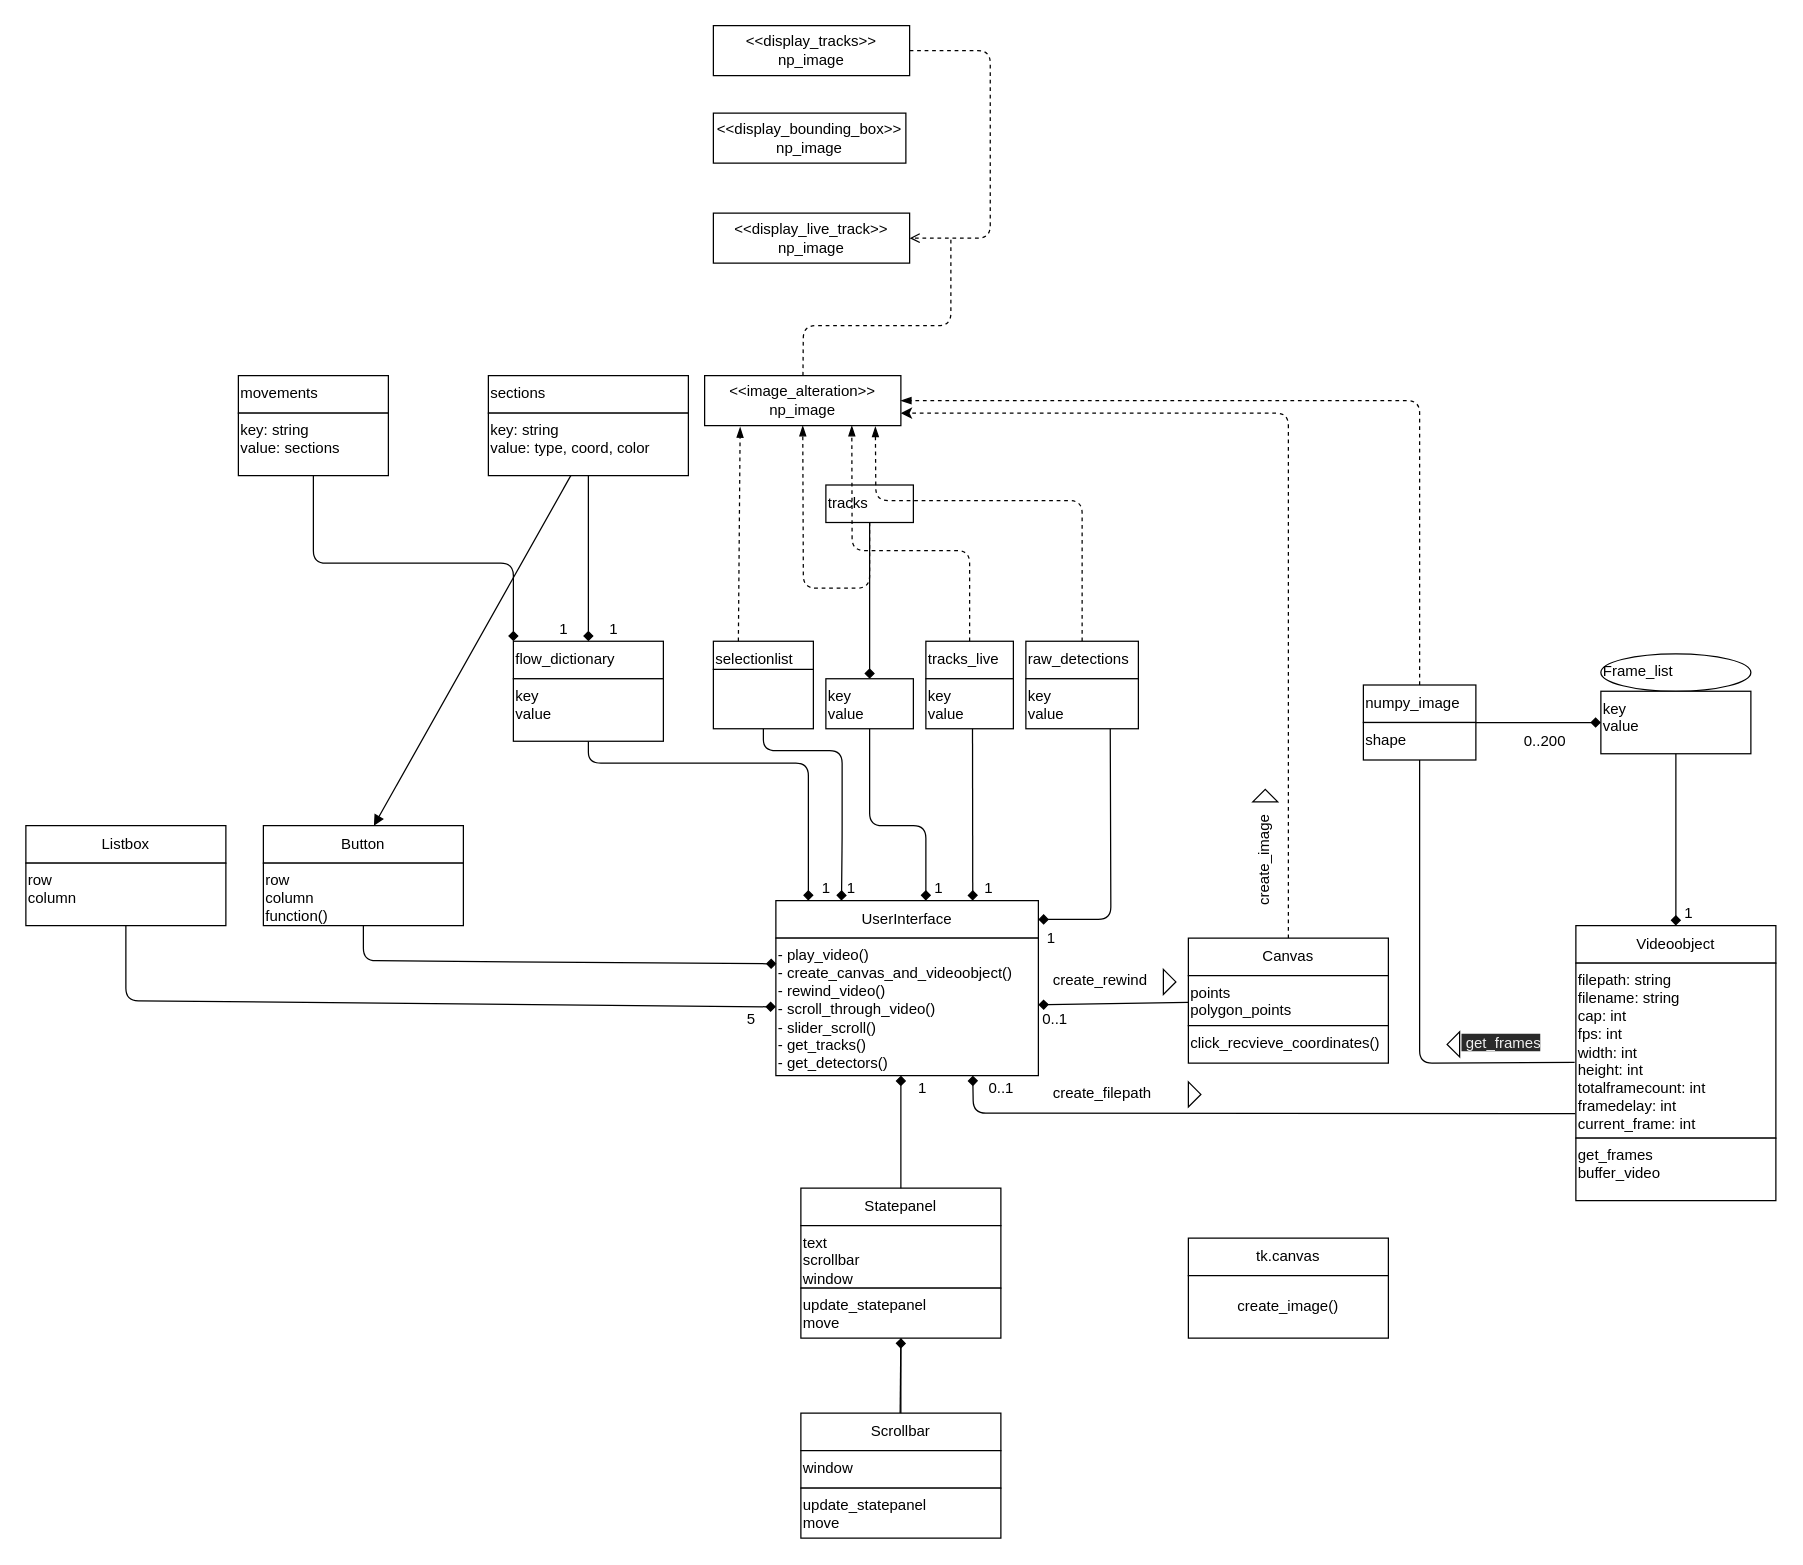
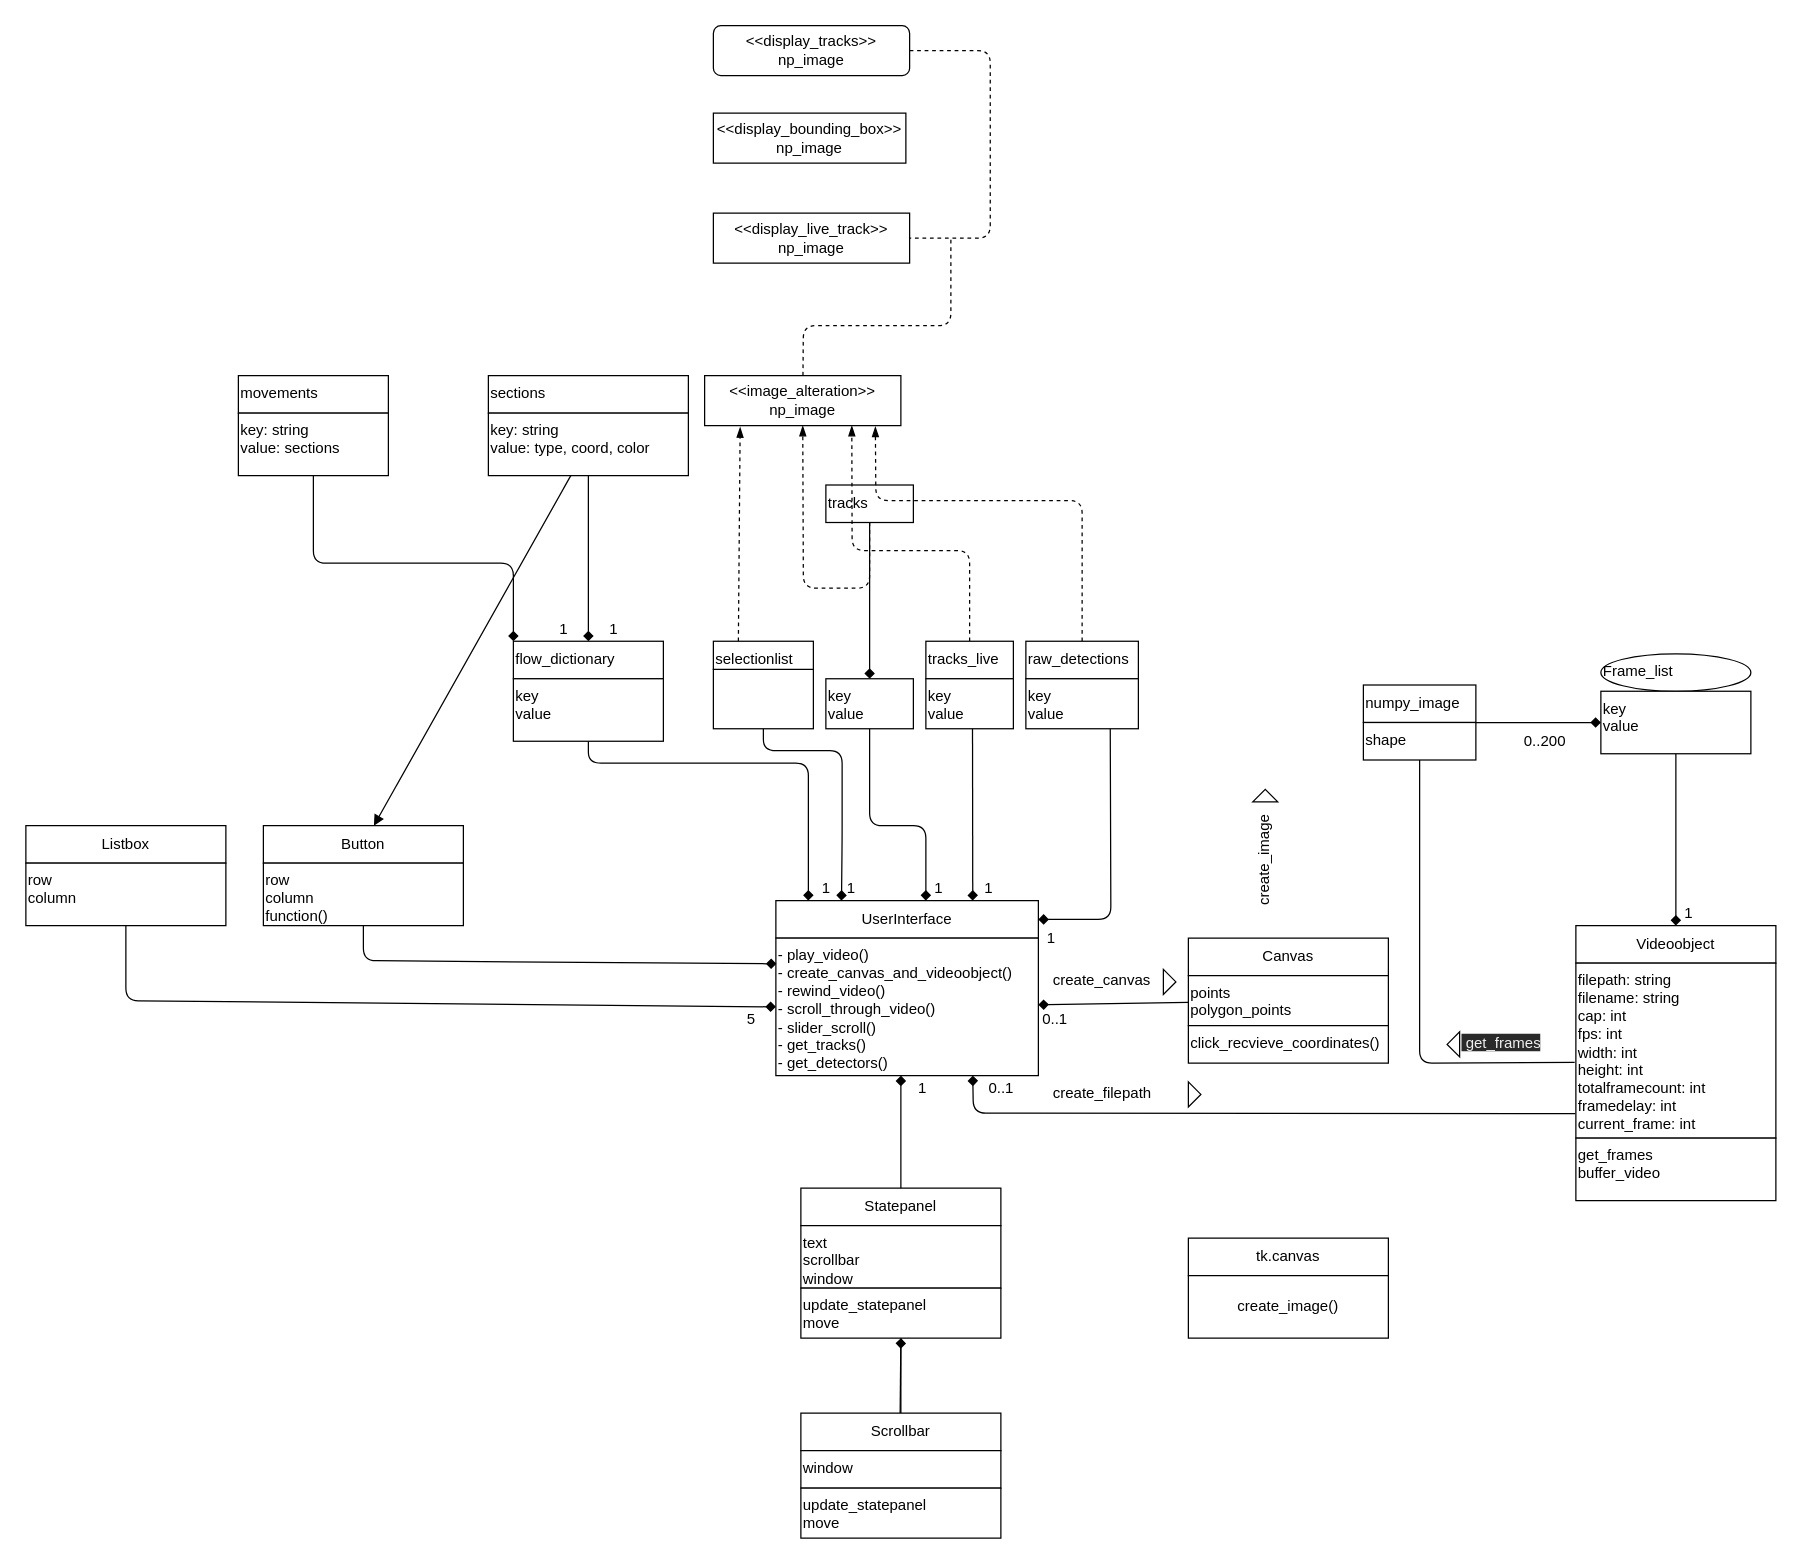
- <mxCell id="4" value="&amp;lt;&amp;lt;display_tracks&amp;gt;&amp;gt;&lt;br&gt;np_image" style="whiteSpace=wrap;html=1;" parent="1" vertex="1"><mxGeometry x="570" y="20" width="157" height="40" as="geometry" /></mxCell>
+ <mxCell id="4" value="&amp;lt;&amp;lt;display_tracks&amp;gt;&amp;gt;&lt;br&gt;np_image" style="whiteSpace=wrap;html=1;rounded=1;" parent="1" vertex="1"><mxGeometry x="570" y="20" width="157" height="40" as="geometry" /></mxCell>
- <mxCell id="8" value="" style="edgeStyle=segmentEdgeStyle;endArrow=open;html=1;dashed=1;exitX=1;exitY=0.5;exitDx=0;exitDy=0;entryX=1;entryY=0.5;entryDx=0;entryDy=0;endFill=0;" parent="7" source="4" target="6" edge="1"><mxGeometry width="50" height="50" relative="1" as="geometry"><mxPoint x="90" y="70" as="sourcePoint" /><mxPoint x="-20" y="160" as="targetPoint" /><Array as="points"><mxPoint /><mxPoint y="150" /></Array></mxGeometry></mxCell>
+ <mxCell id="8" value="" style="edgeStyle=segmentEdgeStyle;endArrow=none;html=1;dashed=1;exitX=1;exitY=0.5;exitDx=0;exitDy=0;entryX=1;entryY=0.5;entryDx=0;entryDy=0;endFill=0;" parent="7" source="4" target="6" edge="1"><mxGeometry width="50" height="50" relative="1" as="geometry"><mxPoint x="90" y="70" as="sourcePoint" /><mxPoint x="-20" y="160" as="targetPoint" /><Array as="points"><mxPoint /><mxPoint y="150" /></Array></mxGeometry></mxCell>
- <mxCell id="83" style="edgeStyle=none;html=1;entryX=1;entryY=0.5;entryDx=0;entryDy=0;endArrow=blockThin;endFill=1;exitX=0.5;exitY=0;exitDx=0;exitDy=0;dashed=1;" parent="1" source="45" target="3" edge="1"><mxGeometry relative="1" as="geometry"><Array as="points"><mxPoint x="1135" y="320" /></Array></mxGeometry></mxCell>
- <mxCell id="11" style="edgeStyle=none;html=1;entryX=1;entryY=0.75;entryDx=0;entryDy=0;dashed=1;" edge="1" parent="1" source="12" target="3"><mxGeometry relative="1" as="geometry"><Array as="points"><mxPoint x="1030" y="330" /></Array></mxGeometry></mxCell>
- <mxCell id="91" value="&lt;font face=&quot;helvetica&quot;&gt;create_rewind&lt;/font&gt;" style="text;whiteSpace=wrap;html=1;" parent="1" vertex="1"><mxGeometry x="840" y="770" width="83" height="30" as="geometry" /></mxCell>
+ <mxCell id="91" value="&lt;font face=&quot;helvetica&quot;&gt;create_canvas&lt;/font&gt;" style="text;whiteSpace=wrap;html=1;" parent="1" vertex="1"><mxGeometry x="840" y="770" width="83" height="30" as="geometry" /></mxCell>
